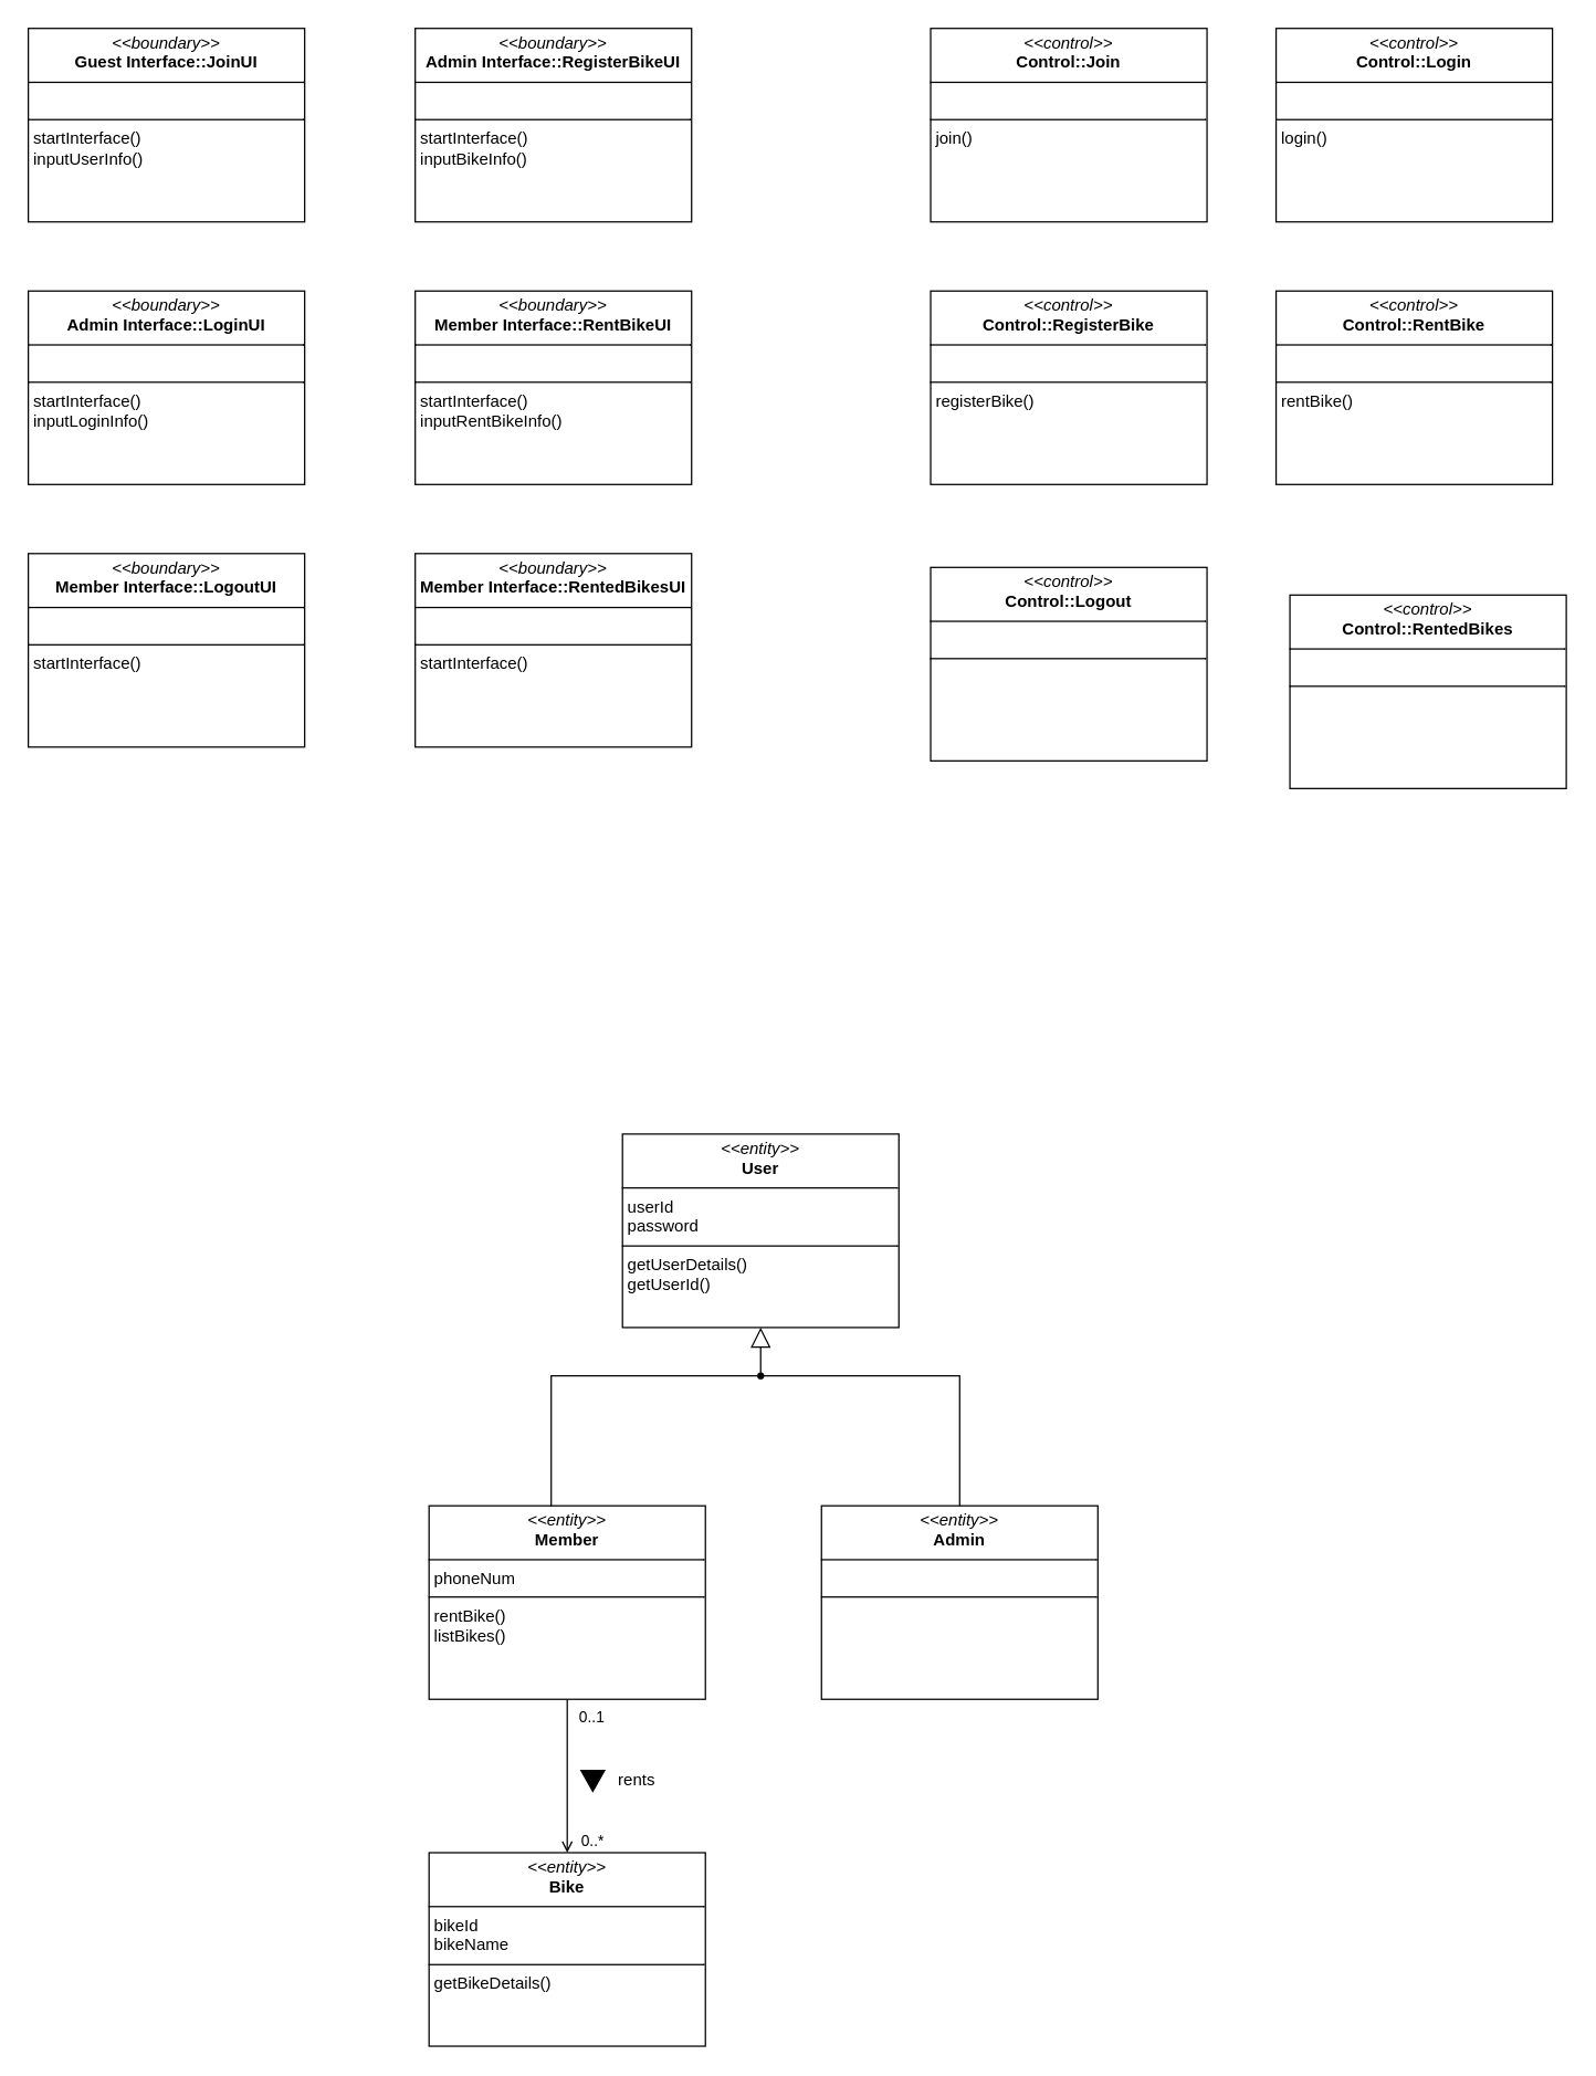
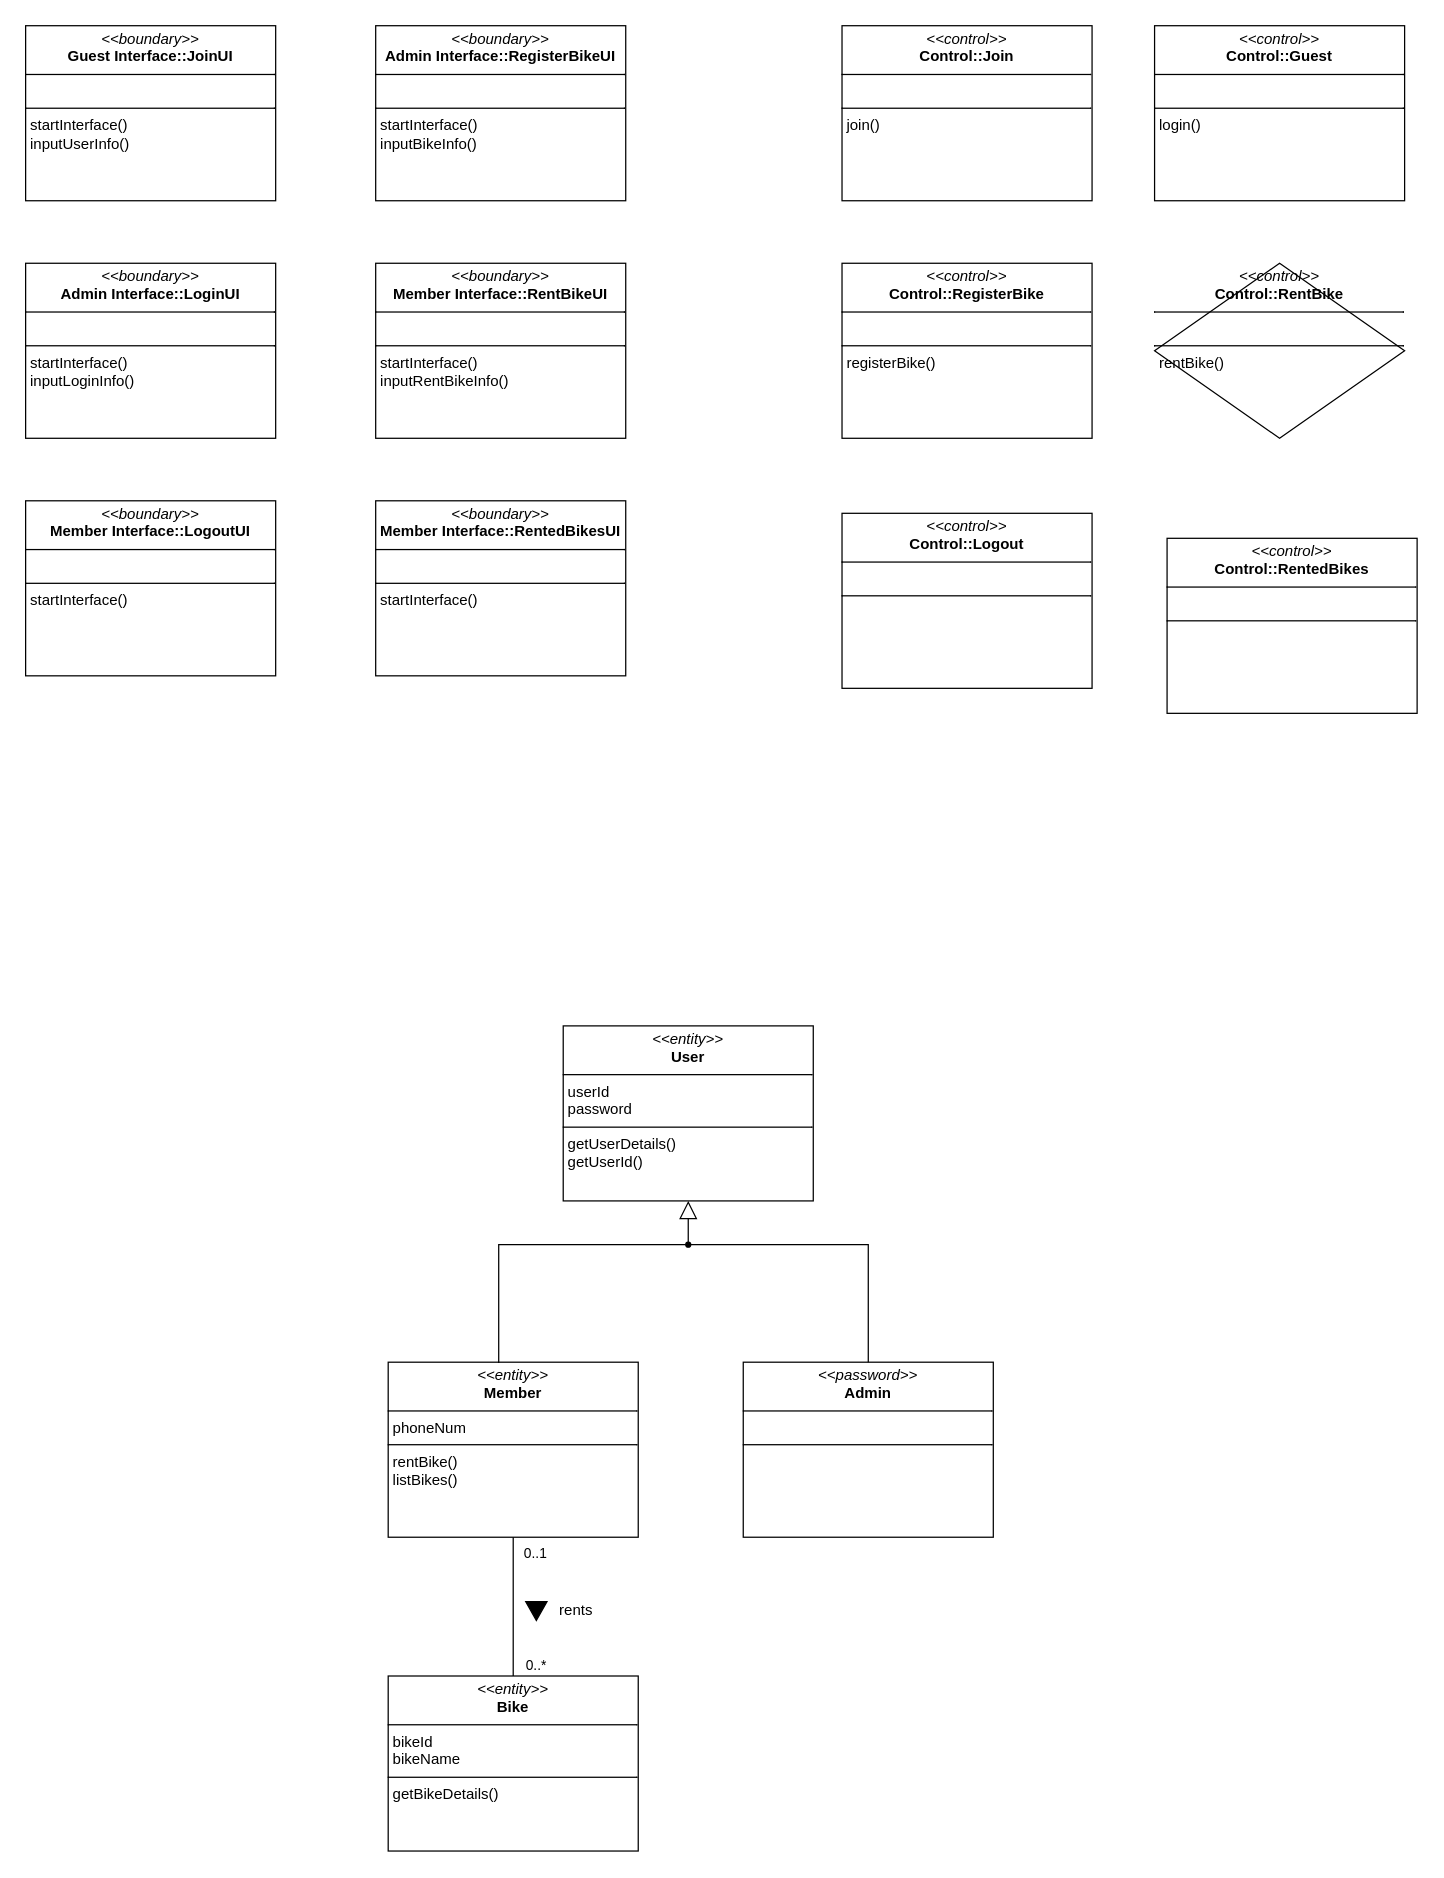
- <mxCell id="16" value="&lt;p style=&quot;margin:0px;margin-top:4px;text-align:center;&quot;&gt;&lt;i&gt;&amp;lt;&amp;lt;control&amp;gt;&amp;gt;&lt;/i&gt;&lt;br&gt;&lt;b&gt;Control::Login&lt;/b&gt;&lt;/p&gt;&lt;hr size=&quot;1&quot; style=&quot;border-style:solid;&quot;&gt;&lt;p style=&quot;margin:0px;margin-left:4px;&quot;&gt;&lt;br&gt;&lt;/p&gt;&lt;hr size=&quot;1&quot; style=&quot;border-style:solid;&quot;&gt;&lt;p style=&quot;margin:0px;margin-left:4px;&quot;&gt;login()&lt;/p&gt;" style="verticalAlign=top;align=left;overflow=fill;html=1;whiteSpace=wrap;" parent="1" vertex="1"><mxGeometry x="923" y="20" width="200" height="140" as="geometry" /></mxCell>
+ <mxCell id="16" value="&lt;p style=&quot;margin:0px;margin-top:4px;text-align:center;&quot;&gt;&lt;i&gt;&amp;lt;&amp;lt;control&amp;gt;&amp;gt;&lt;/i&gt;&lt;br&gt;&lt;b&gt;Control::Guest&lt;/b&gt;&lt;/p&gt;&lt;hr size=&quot;1&quot; style=&quot;border-style:solid;&quot;&gt;&lt;p style=&quot;margin:0px;margin-left:4px;&quot;&gt;&lt;br&gt;&lt;/p&gt;&lt;hr size=&quot;1&quot; style=&quot;border-style:solid;&quot;&gt;&lt;p style=&quot;margin:0px;margin-left:4px;&quot;&gt;login()&lt;/p&gt;" style="verticalAlign=top;align=left;overflow=fill;html=1;whiteSpace=wrap;" parent="1" vertex="1"><mxGeometry x="923" y="20" width="200" height="140" as="geometry" /></mxCell>
- <mxCell id="15" value="&lt;p style=&quot;margin:0px;margin-top:4px;text-align:center;&quot;&gt;&lt;i&gt;&amp;lt;&amp;lt;control&amp;gt;&amp;gt;&lt;/i&gt;&lt;br&gt;&lt;b&gt;Control::RentBike&lt;/b&gt;&lt;/p&gt;&lt;hr size=&quot;1&quot; style=&quot;border-style:solid;&quot;&gt;&lt;p style=&quot;margin:0px;margin-left:4px;&quot;&gt;&lt;br&gt;&lt;/p&gt;&lt;hr size=&quot;1&quot; style=&quot;border-style:solid;&quot;&gt;&lt;p style=&quot;margin:0px;margin-left:4px;&quot;&gt;rentBike()&lt;/p&gt;" style="verticalAlign=top;align=left;overflow=fill;html=1;whiteSpace=wrap;" parent="1" vertex="1"><mxGeometry x="923" y="210" width="200" height="140" as="geometry" /></mxCell>
+ <mxCell id="15" value="&lt;p style=&quot;margin:0px;margin-top:4px;text-align:center;&quot;&gt;&lt;i&gt;&amp;lt;&amp;lt;control&amp;gt;&amp;gt;&lt;/i&gt;&lt;br&gt;&lt;b&gt;Control::RentBike&lt;/b&gt;&lt;/p&gt;&lt;hr size=&quot;1&quot; style=&quot;border-style:solid;&quot;&gt;&lt;p style=&quot;margin:0px;margin-left:4px;&quot;&gt;&lt;br&gt;&lt;/p&gt;&lt;hr size=&quot;1&quot; style=&quot;border-style:solid;&quot;&gt;&lt;p style=&quot;margin:0px;margin-left:4px;&quot;&gt;rentBike()&lt;/p&gt;" style="rhombus;verticalAlign=top;align=left;overflow=fill;html=1;whiteSpace=wrap;" parent="1" vertex="1"><mxGeometry x="923" y="210" width="200" height="140" as="geometry" /></mxCell>
- <mxCell id="11" value="&lt;p style=&quot;margin:0px;margin-top:4px;text-align:center;&quot;&gt;&lt;i&gt;&amp;lt;&amp;lt;entity&amp;gt;&amp;gt;&lt;/i&gt;&lt;br&gt;&lt;b&gt;Admin&lt;/b&gt;&lt;/p&gt;&lt;hr size=&quot;1&quot; style=&quot;border-style:solid;&quot;&gt;&lt;p style=&quot;margin:0px;margin-left:4px;&quot;&gt;&lt;br&gt;&lt;/p&gt;&lt;hr size=&quot;1&quot; style=&quot;border-style:solid;&quot;&gt;&lt;p style=&quot;margin:0px;margin-left:4px;&quot;&gt;&lt;br&gt;&lt;/p&gt;" style="verticalAlign=top;align=left;overflow=fill;html=1;whiteSpace=wrap;" parent="1" vertex="1"><mxGeometry x="594" y="1089" width="200" height="140" as="geometry" /></mxCell>
+ <mxCell id="11" value="&lt;p style=&quot;margin:0px;margin-top:4px;text-align:center;&quot;&gt;&lt;i&gt;&amp;lt;&amp;lt;password&amp;gt;&amp;gt;&lt;/i&gt;&lt;br&gt;&lt;b&gt;Admin&lt;/b&gt;&lt;/p&gt;&lt;hr size=&quot;1&quot; style=&quot;border-style:solid;&quot;&gt;&lt;p style=&quot;margin:0px;margin-left:4px;&quot;&gt;&lt;br&gt;&lt;/p&gt;&lt;hr size=&quot;1&quot; style=&quot;border-style:solid;&quot;&gt;&lt;p style=&quot;margin:0px;margin-left:4px;&quot;&gt;&lt;br&gt;&lt;/p&gt;" style="verticalAlign=top;align=left;overflow=fill;html=1;whiteSpace=wrap;" parent="1" vertex="1"><mxGeometry x="594" y="1089" width="200" height="140" as="geometry" /></mxCell>
- <mxCell id="18" value="" style="endArrow=open;html=1;edgeStyle=orthogonalEdgeStyle;rounded=0;" parent="1" source="8" target="10" edge="1"><mxGeometry relative="1" as="geometry"><mxPoint x="410" y="1258" as="sourcePoint" /><mxPoint x="450" y="1088" as="targetPoint" /></mxGeometry></mxCell>
+ <mxCell id="18" value="" style="endArrow=none;html=1;edgeStyle=orthogonalEdgeStyle;rounded=0;" parent="1" source="8" target="10" edge="1"><mxGeometry relative="1" as="geometry"><mxPoint x="410" y="1258" as="sourcePoint" /><mxPoint x="450" y="1088" as="targetPoint" /></mxGeometry></mxCell>
